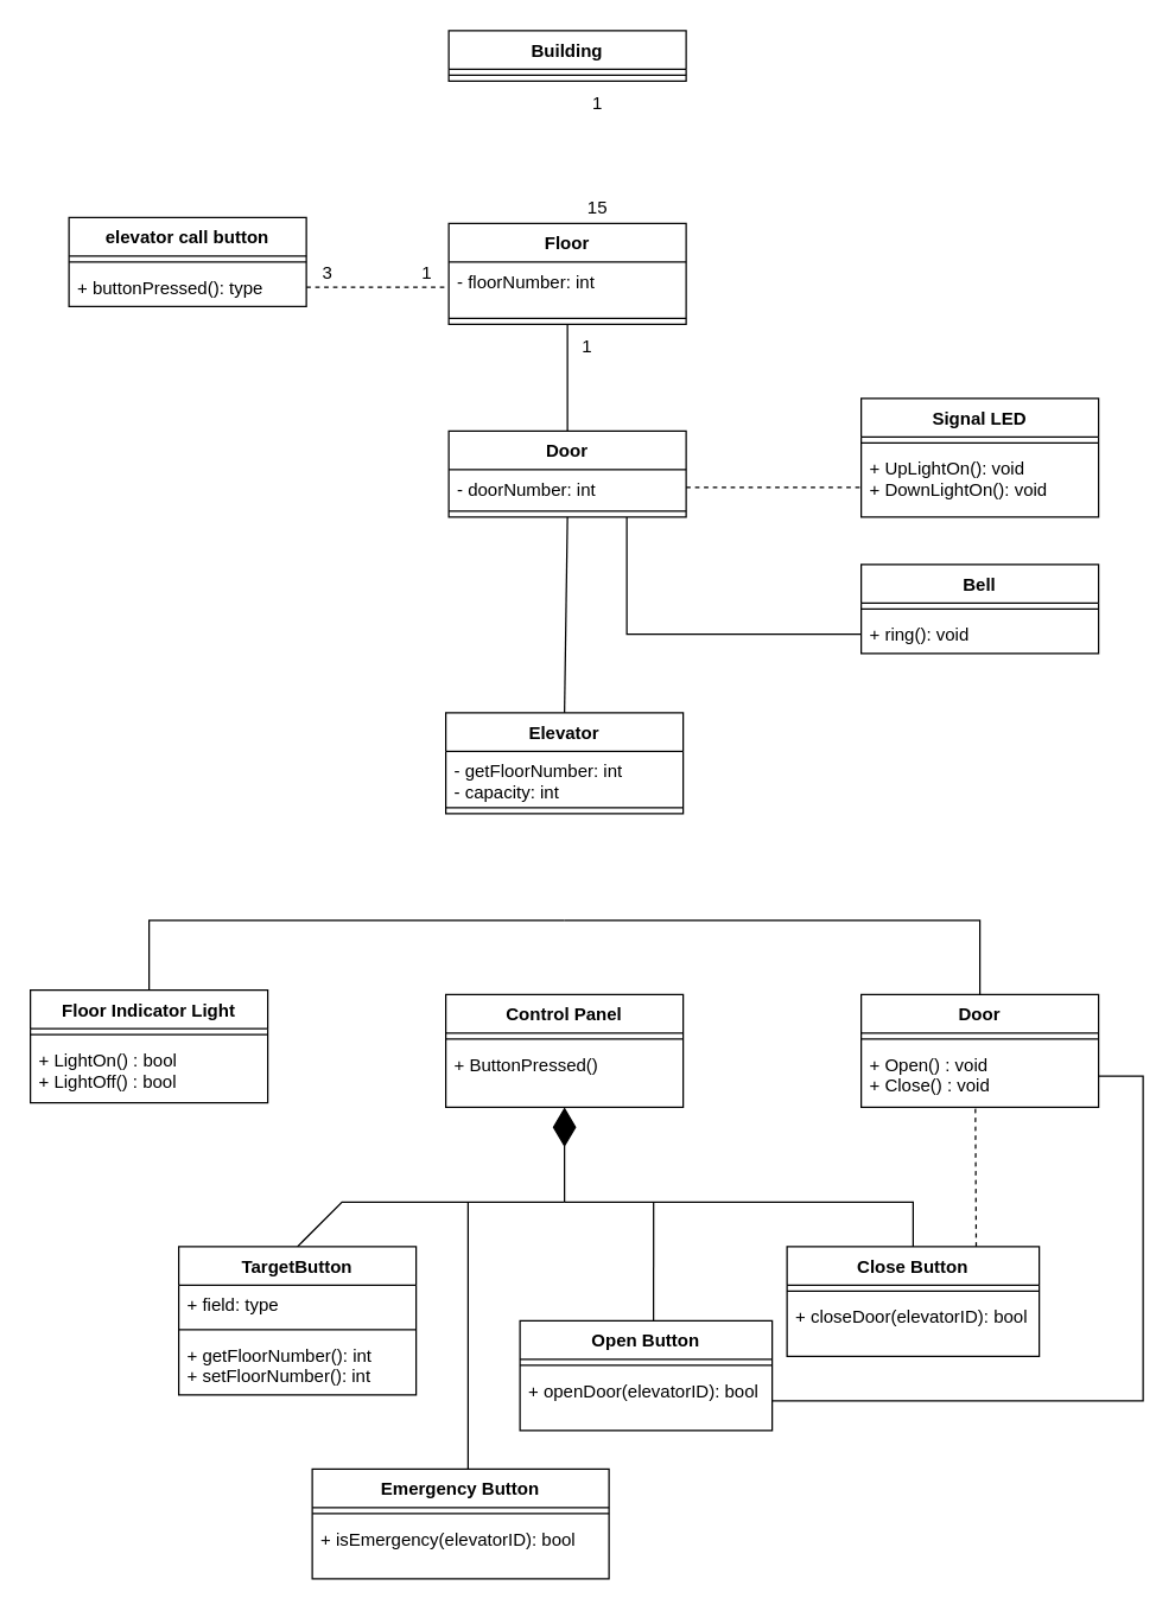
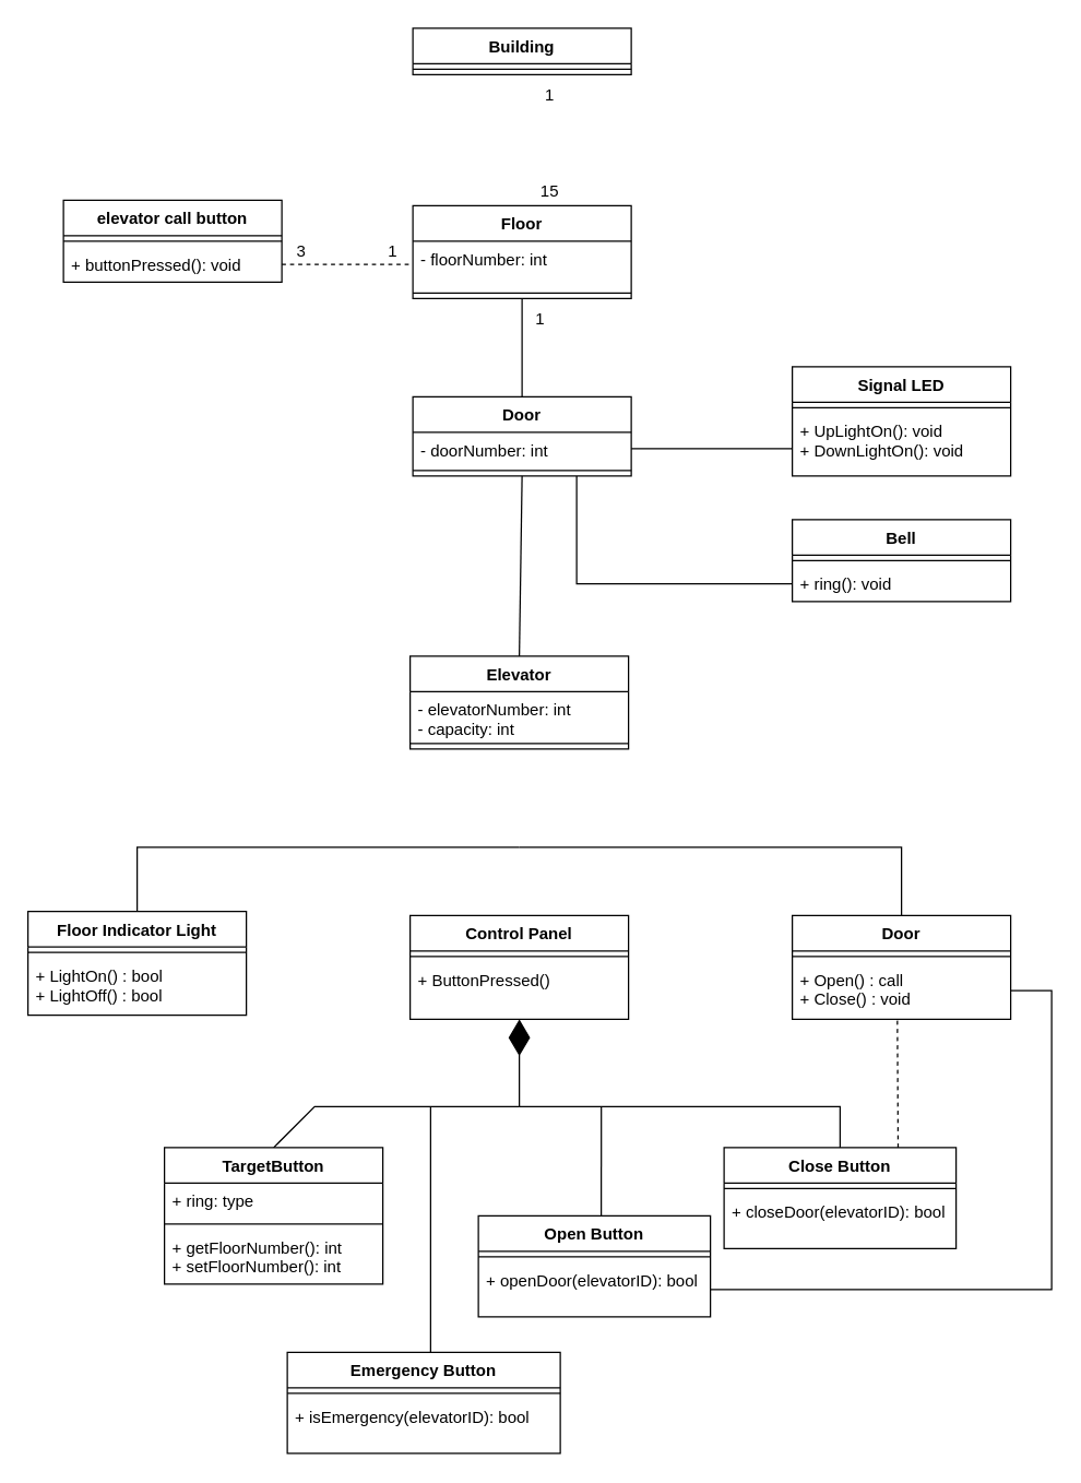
- <mxCell id="56" value="+ buttonPressed(): type" style="text;strokeColor=none;fillColor=none;align=left;verticalAlign=top;spacingLeft=4;spacingRight=4;overflow=hidden;rotatable=0;points=[[0,0.5],[1,0.5]];portConstraint=eastwest;" vertex="1" parent="54"><mxGeometry y="34" width="160" height="26" as="geometry" /></mxCell>
+ <mxCell id="56" value="+ buttonPressed(): void" style="text;strokeColor=none;fillColor=none;align=left;verticalAlign=top;spacingLeft=4;spacingRight=4;overflow=hidden;rotatable=0;points=[[0,0.5],[1,0.5]];portConstraint=eastwest;" vertex="1" parent="54"><mxGeometry y="34" width="160" height="26" as="geometry" /></mxCell>
- <mxCell id="62" style="edgeStyle=none;rounded=0;orthogonalLoop=1;jettySize=auto;html=1;exitX=1;exitY=0.5;exitDx=0;exitDy=0;entryX=0;entryY=0.75;entryDx=0;entryDy=0;startArrow=none;startFill=0;endArrow=none;endFill=0;startSize=24;endSize=24;sourcePerimeterSpacing=24;targetPerimeterSpacing=24;dashed=1;" edge="1" parent="1" source="44" target="51"><mxGeometry relative="1" as="geometry" /></mxCell>
+ <mxCell id="62" style="edgeStyle=none;rounded=0;orthogonalLoop=1;jettySize=auto;html=1;exitX=1;exitY=0.5;exitDx=0;exitDy=0;entryX=0;entryY=0.75;entryDx=0;entryDy=0;startArrow=none;startFill=0;endArrow=none;endFill=0;startSize=24;endSize=24;sourcePerimeterSpacing=24;targetPerimeterSpacing=24;" edge="1" parent="1" source="44" target="51"><mxGeometry relative="1" as="geometry" /></mxCell>
- <mxCell id="5" value="- getFloorNumber: int&#10;- capacity: int" style="text;strokeColor=none;fillColor=none;align=left;verticalAlign=top;spacingLeft=4;spacingRight=4;overflow=hidden;rotatable=0;points=[[0,0.5],[1,0.5]];portConstraint=eastwest;" parent="4" vertex="1"><mxGeometry y="26" width="160" height="34" as="geometry" /></mxCell>
+ <mxCell id="5" value="- elevatorNumber: int&#10;- capacity: int" style="text;strokeColor=none;fillColor=none;align=left;verticalAlign=top;spacingLeft=4;spacingRight=4;overflow=hidden;rotatable=0;points=[[0,0.5],[1,0.5]];portConstraint=eastwest;" parent="4" vertex="1"><mxGeometry y="26" width="160" height="34" as="geometry" /></mxCell>
- <mxCell id="12" value="+ Open() : void&#10;+ Close() : void" style="text;strokeColor=none;fillColor=none;align=left;verticalAlign=top;spacingLeft=4;spacingRight=4;overflow=hidden;rotatable=0;points=[[0,0.5],[1,0.5]];portConstraint=eastwest;" vertex="1" parent="10"><mxGeometry y="34" width="160" height="42" as="geometry" /></mxCell>
+ <mxCell id="12" value="+ Open() : call&#10;+ Close() : void" style="text;strokeColor=none;fillColor=none;align=left;verticalAlign=top;spacingLeft=4;spacingRight=4;overflow=hidden;rotatable=0;points=[[0,0.5],[1,0.5]];portConstraint=eastwest;" vertex="1" parent="10"><mxGeometry y="34" width="160" height="42" as="geometry" /></mxCell>
- <mxCell id="26" value="+ field: type" style="text;strokeColor=none;fillColor=none;align=left;verticalAlign=top;spacingLeft=4;spacingRight=4;overflow=hidden;rotatable=0;points=[[0,0.5],[1,0.5]];portConstraint=eastwest;" vertex="1" parent="25"><mxGeometry y="26" width="160" height="26" as="geometry" /></mxCell>
+ <mxCell id="26" value="+ ring: type" style="text;strokeColor=none;fillColor=none;align=left;verticalAlign=top;spacingLeft=4;spacingRight=4;overflow=hidden;rotatable=0;points=[[0,0.5],[1,0.5]];portConstraint=eastwest;" vertex="1" parent="25"><mxGeometry y="26" width="160" height="26" as="geometry" /></mxCell>
